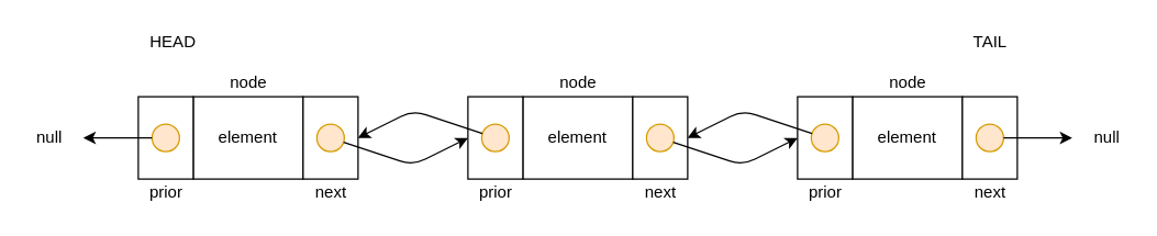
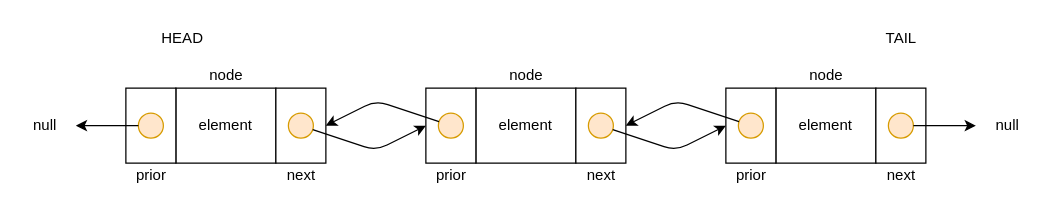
- <mxCell id="37" value="HEAD" style="text;html=1;align=center;verticalAlign=middle;resizable=0;points=[];autosize=1;strokeColor=none;fillColor=none;" vertex="1" parent="1"><mxGeometry x="100" y="20" width="50" height="20" as="geometry" /></mxCell>
+ <mxCell id="37" value="HEAD" style="text;html=1;align=center;verticalAlign=middle;resizable=0;points=[];autosize=1;strokeColor=none;fillColor=none;" vertex="1" parent="1"><mxGeometry x="120" y="20" width="50" height="20" as="geometry" /></mxCell>
